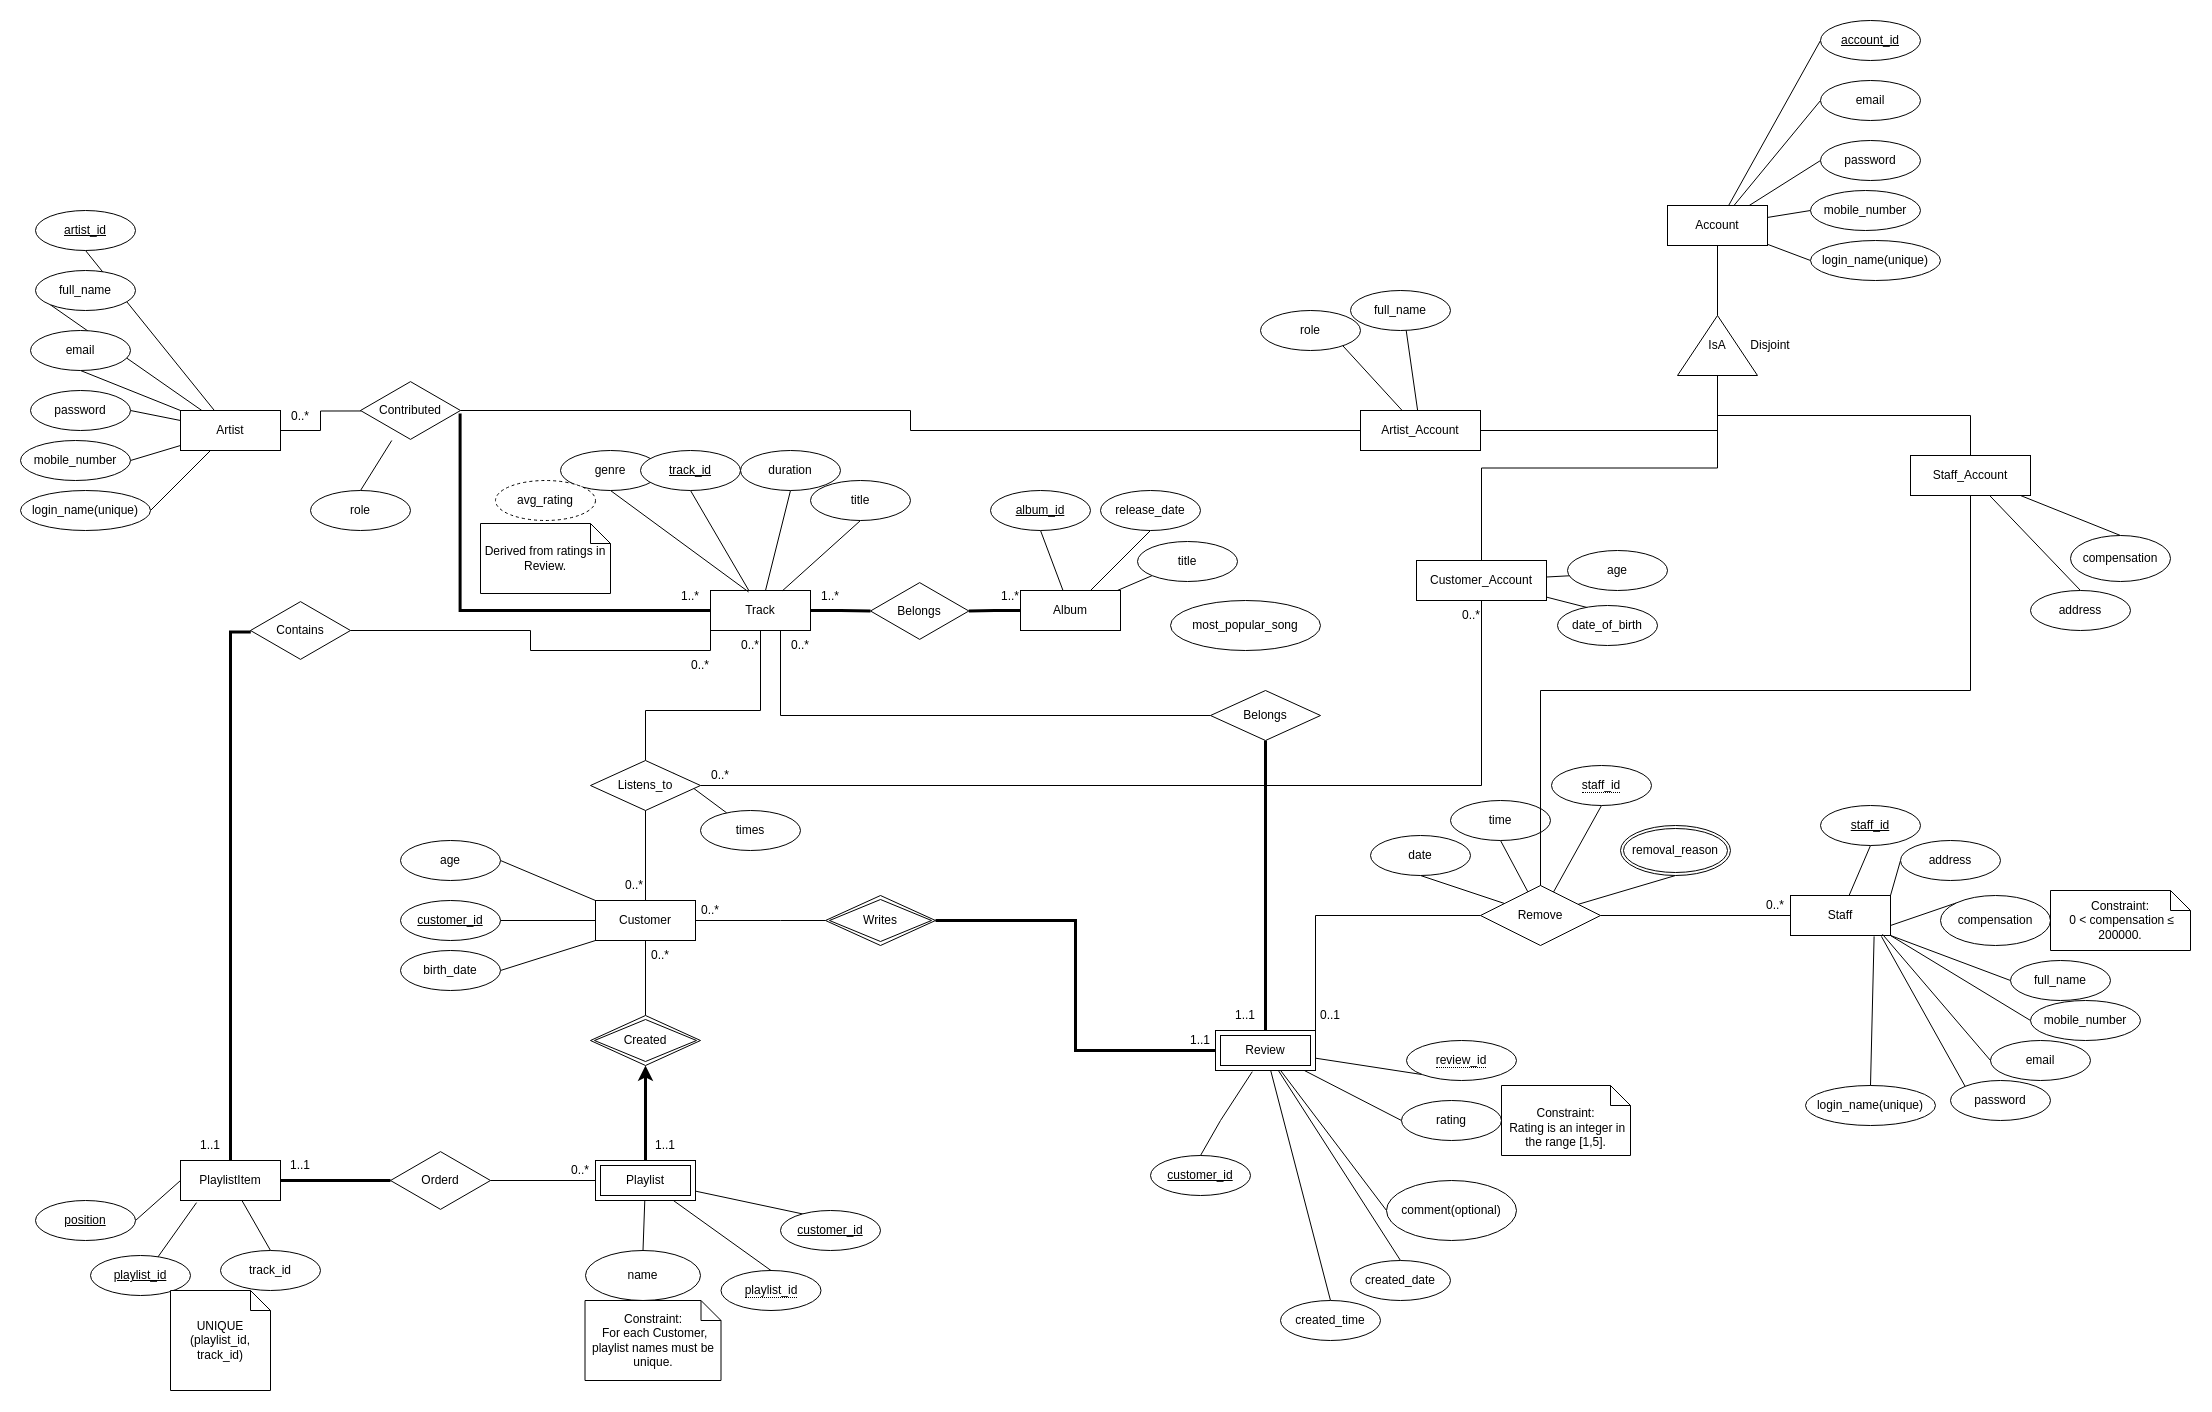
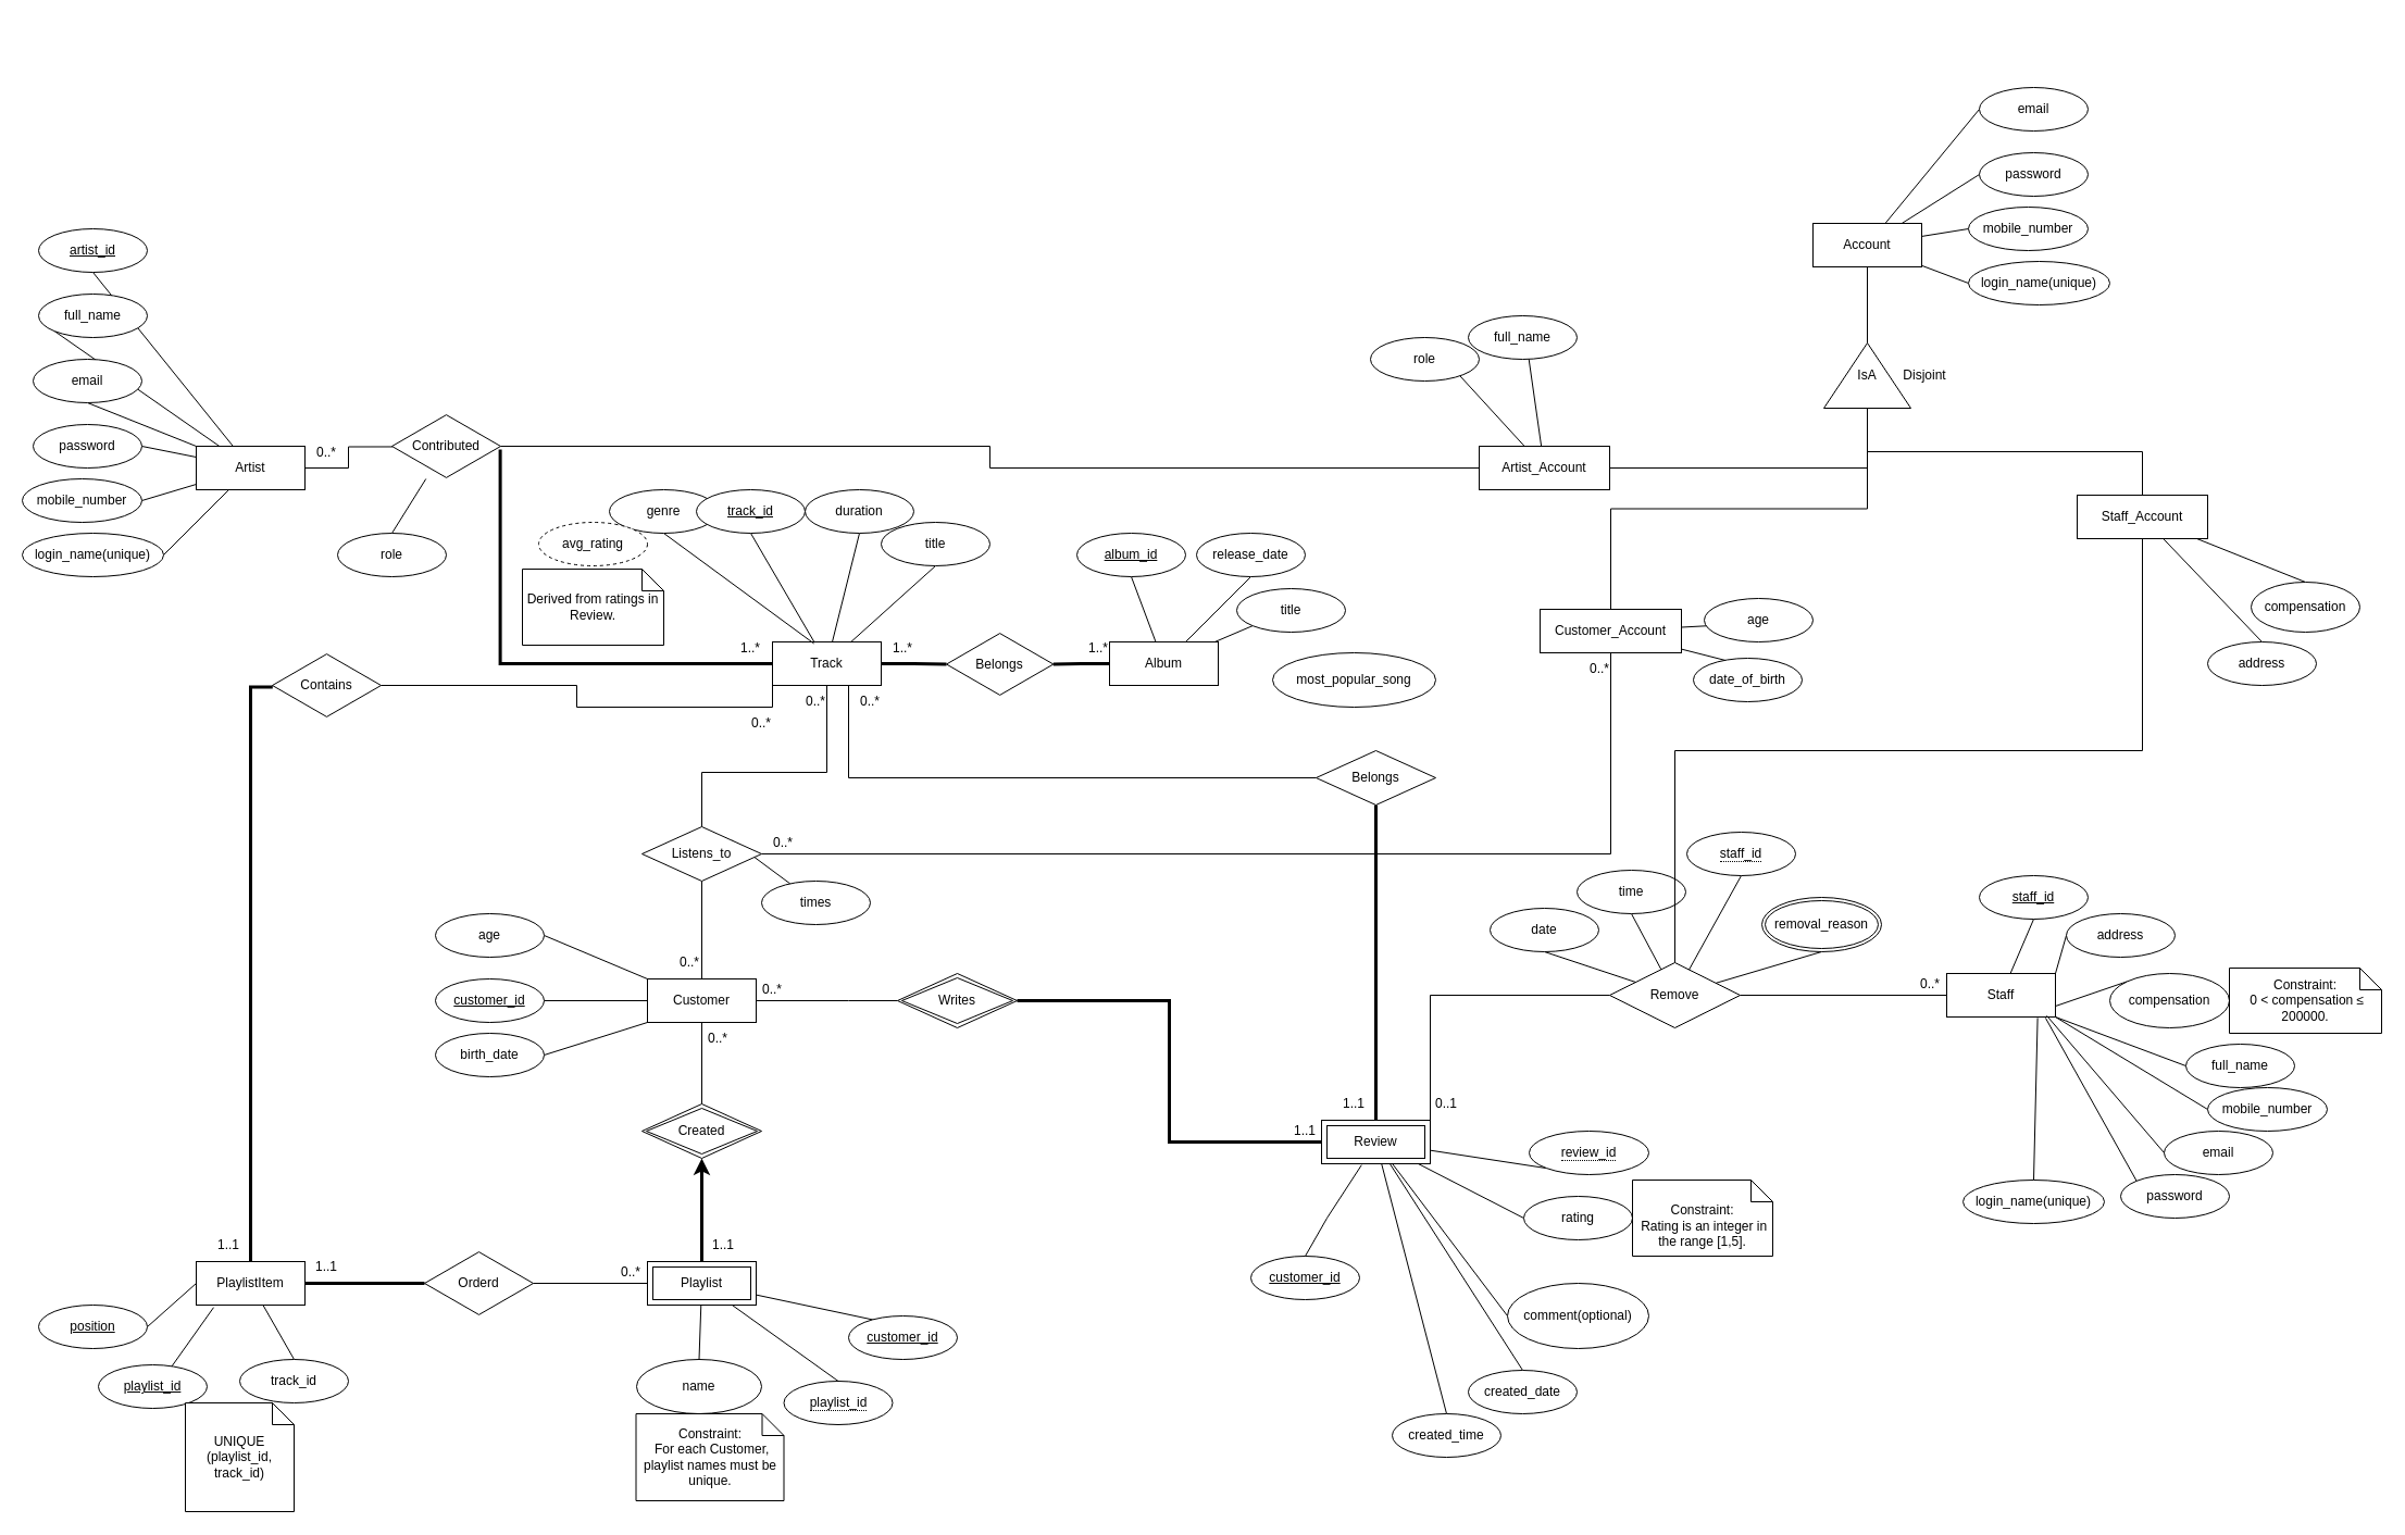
- <mxCell id="162" value="account_id" style="ellipse;whiteSpace=wrap;html=1;align=center;fontStyle=4;" vertex="1" parent="1"><mxGeometry x="1820" y="20" width="100" height="40" as="geometry" /></mxCell>
- <mxCell id="161" style="rounded=0;orthogonalLoop=1;jettySize=auto;html=1;exitX=0;exitY=0.5;exitDx=0;exitDy=0;endArrow=none;endFill=0;" edge="1" parent="1" source="162" target="149"><mxGeometry relative="1" as="geometry" /></mxCell>
